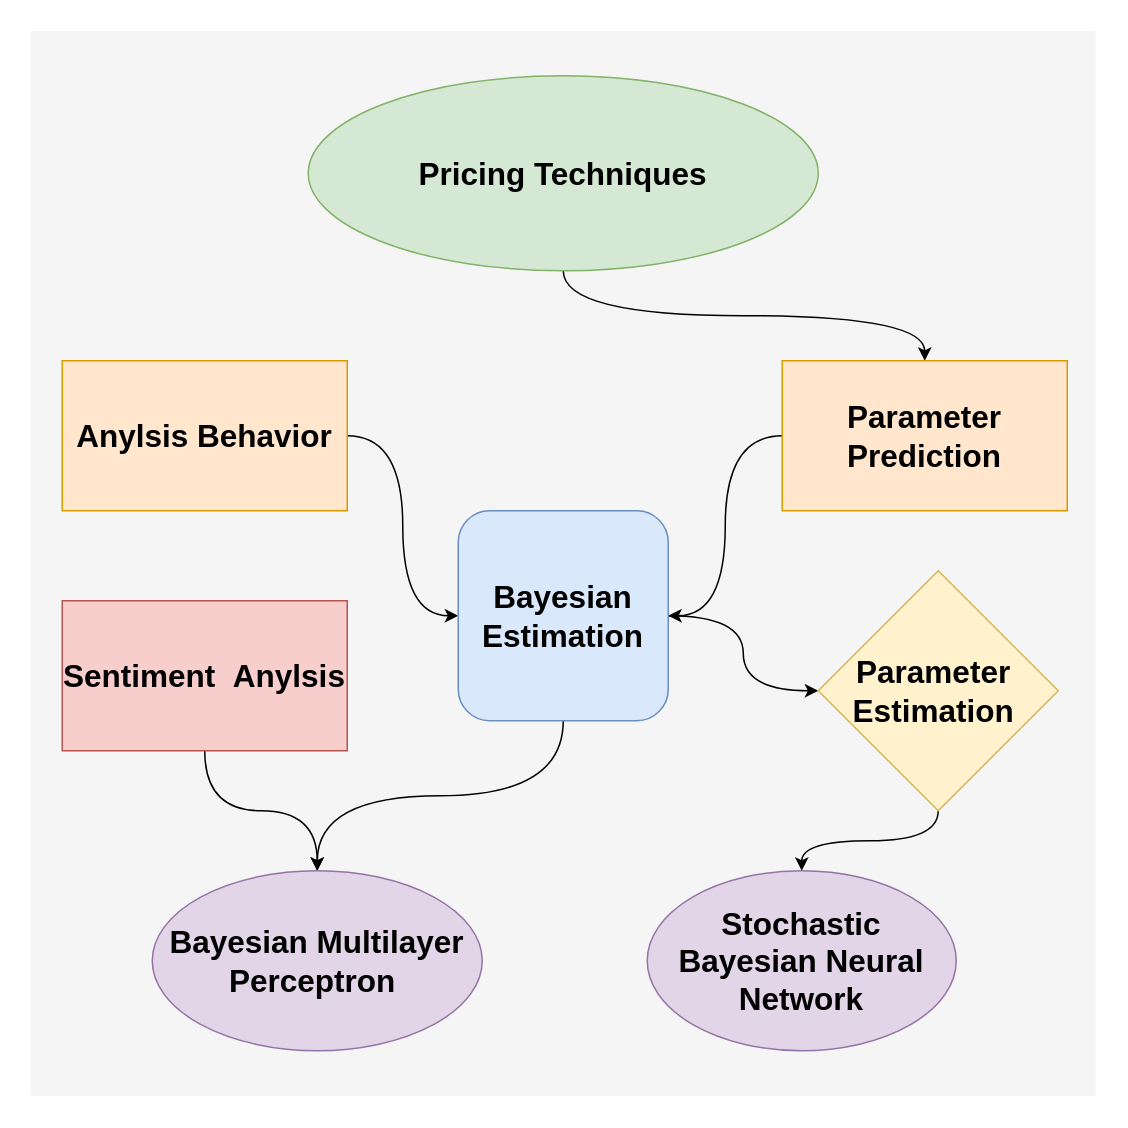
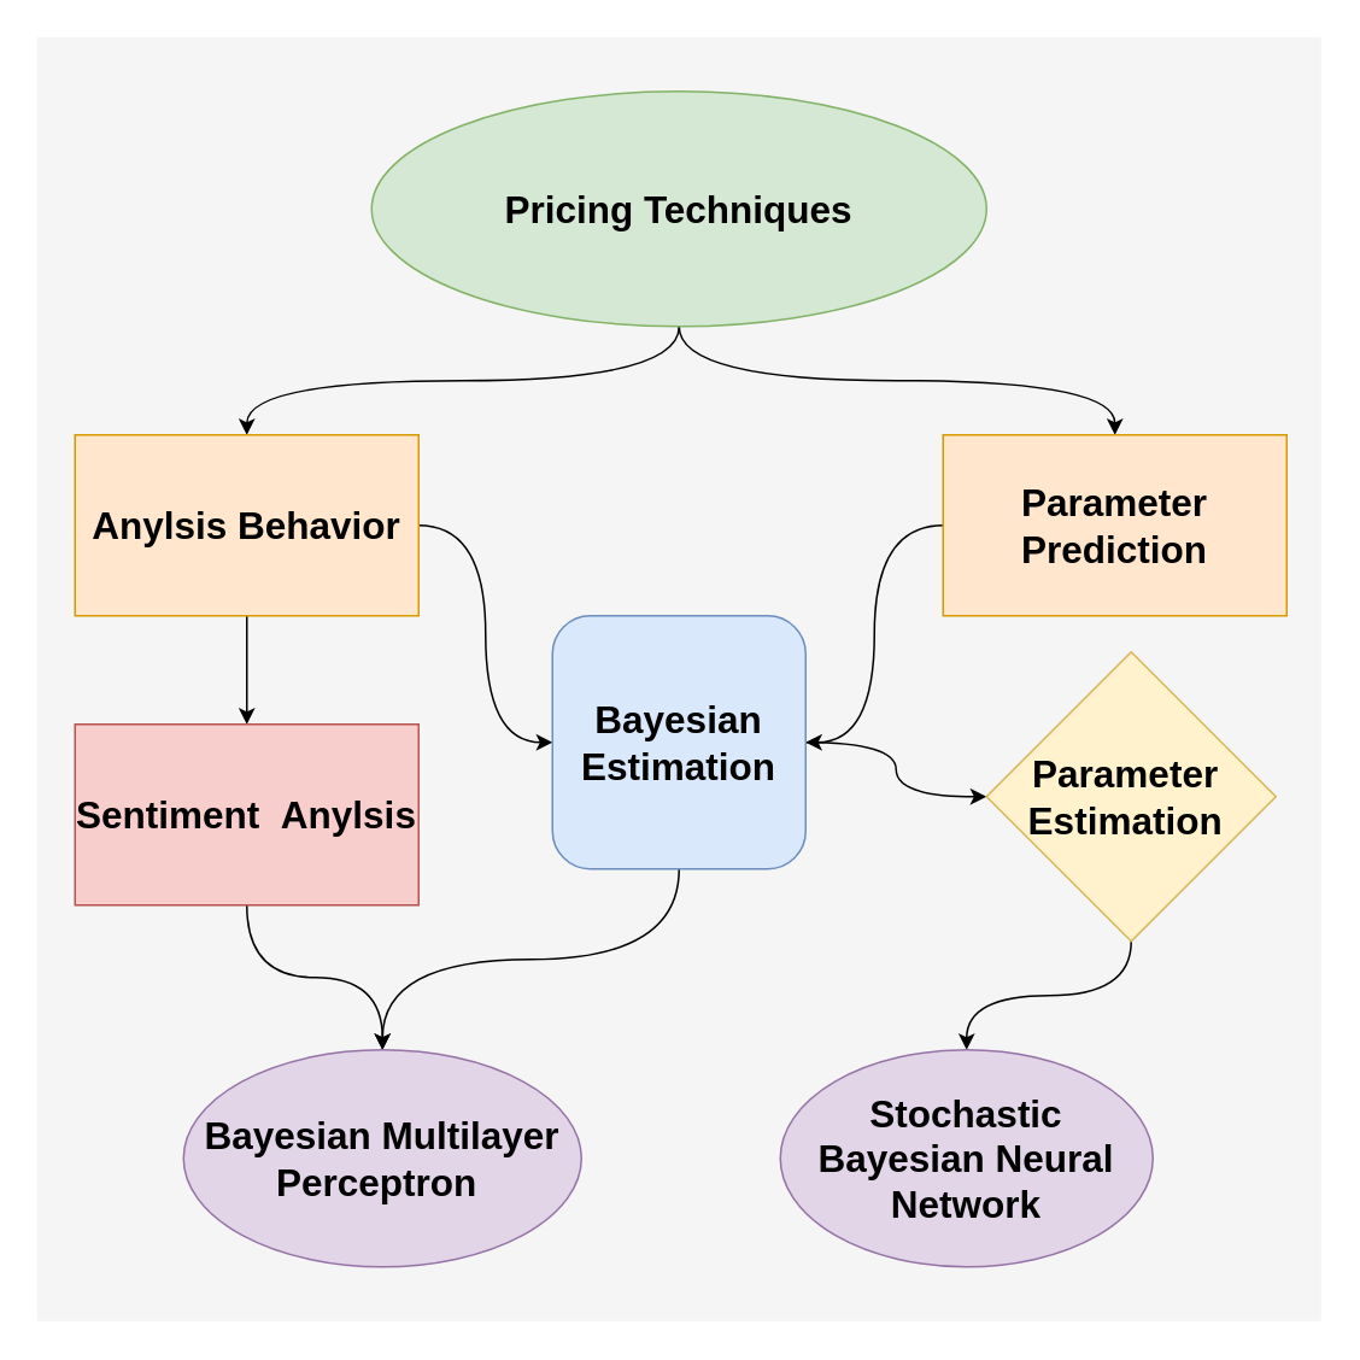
+ <mxCell id="3" value="" style="edgeStyle=orthogonalEdgeStyle;orthogonalLoop=1;jettySize=auto;html=1;fontSize=21;curved=1;" parent="1" source="5" target="8" edge="1"><mxGeometry relative="1" as="geometry" /></mxCell>
+ <mxCell id="7" style="edgeStyle=orthogonalEdgeStyle;curved=1;orthogonalLoop=1;jettySize=auto;html=1;fontSize=21;" parent="1" source="8" target="15" edge="1"><mxGeometry relative="1" as="geometry" /></mxCell>
- <mxCell id="18" value="Parameter&amp;nbsp;&lt;br&gt;Estimation&amp;nbsp;" style="rhombus;whiteSpace=wrap;html=1;fontSize=21;fillColor=#fff2cc;strokeColor=#d6b656;fontStyle=1;" parent="1" vertex="1"><mxGeometry x="545" y="380" width="160" height="160" as="geometry" /></mxCell>
+ <mxCell id="18" value="Parameter&amp;nbsp;&lt;br&gt;Estimation&amp;nbsp;" style="rhombus;whiteSpace=wrap;html=1;fontSize=21;fillColor=#fff2cc;strokeColor=#d6b656;fontStyle=1;" parent="1" vertex="1"><mxGeometry x="545" y="360" width="160" height="160" as="geometry" /></mxCell>
